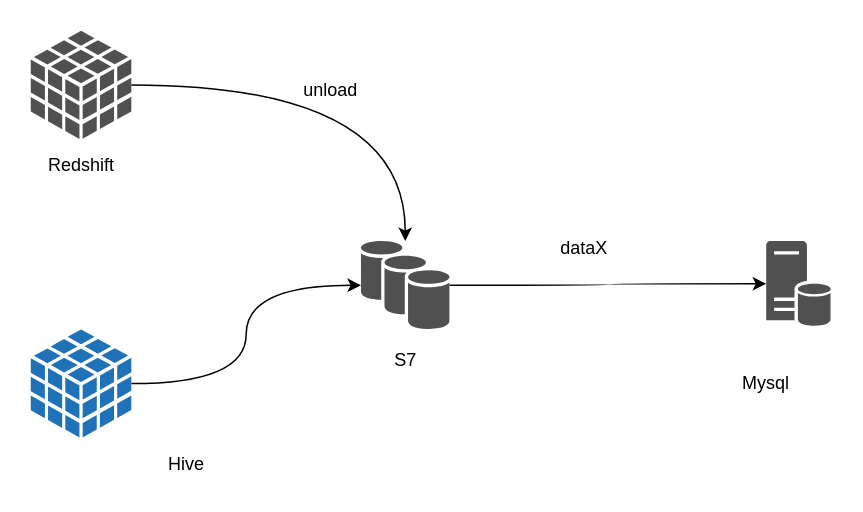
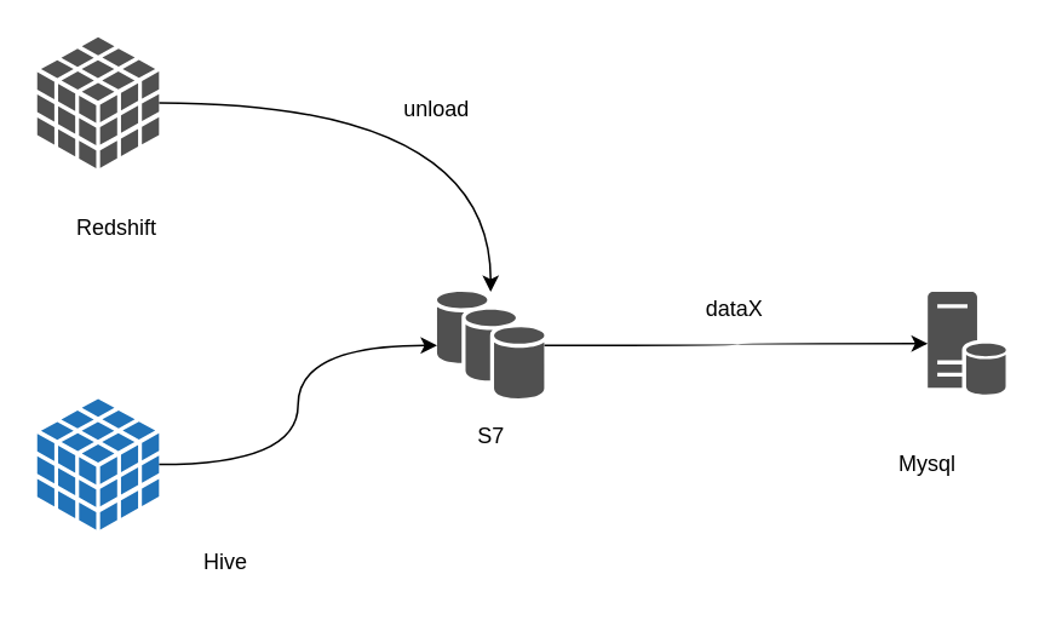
- <mxCell id="11" value="unload" style="text;html=1;strokeColor=none;fillColor=none;align=center;verticalAlign=middle;whiteSpace=wrap;rounded=0;" vertex="1" parent="1"><mxGeometry x="200" y="50" width="40" height="20" as="geometry" /></mxCell>
+ <mxCell id="11" value="unload" style="text;html=1;strokeColor=none;fillColor=none;align=center;verticalAlign=middle;whiteSpace=wrap;rounded=0;" vertex="1" parent="1"><mxGeometry x="220" y="50" width="40" height="20" as="geometry" /></mxCell>
- <mxCell id="9" value="Redshift" style="text;html=1;strokeColor=none;fillColor=none;align=center;verticalAlign=middle;whiteSpace=wrap;rounded=0;" vertex="1" parent="1"><mxGeometry x="33.5" y="100" width="40" height="20" as="geometry" /></mxCell>
+ <mxCell id="9" value="Redshift" style="text;html=1;strokeColor=none;fillColor=none;align=center;verticalAlign=middle;whiteSpace=wrap;rounded=0;" vertex="1" parent="1"><mxGeometry x="43.5" y="115" width="40" height="20" as="geometry" /></mxCell>
- <mxCell id="14" value="dataX" style="text;html=1;strokeColor=none;fillColor=none;align=center;verticalAlign=middle;whiteSpace=wrap;rounded=0;" vertex="1" parent="1"><mxGeometry x="369" y="155" width="40" height="20" as="geometry" /></mxCell>
+ <mxCell id="14" value="dataX" style="text;html=1;strokeColor=none;fillColor=none;align=center;verticalAlign=middle;whiteSpace=wrap;rounded=0;" vertex="1" parent="1"><mxGeometry x="384" y="160" width="40" height="20" as="geometry" /></mxCell>
